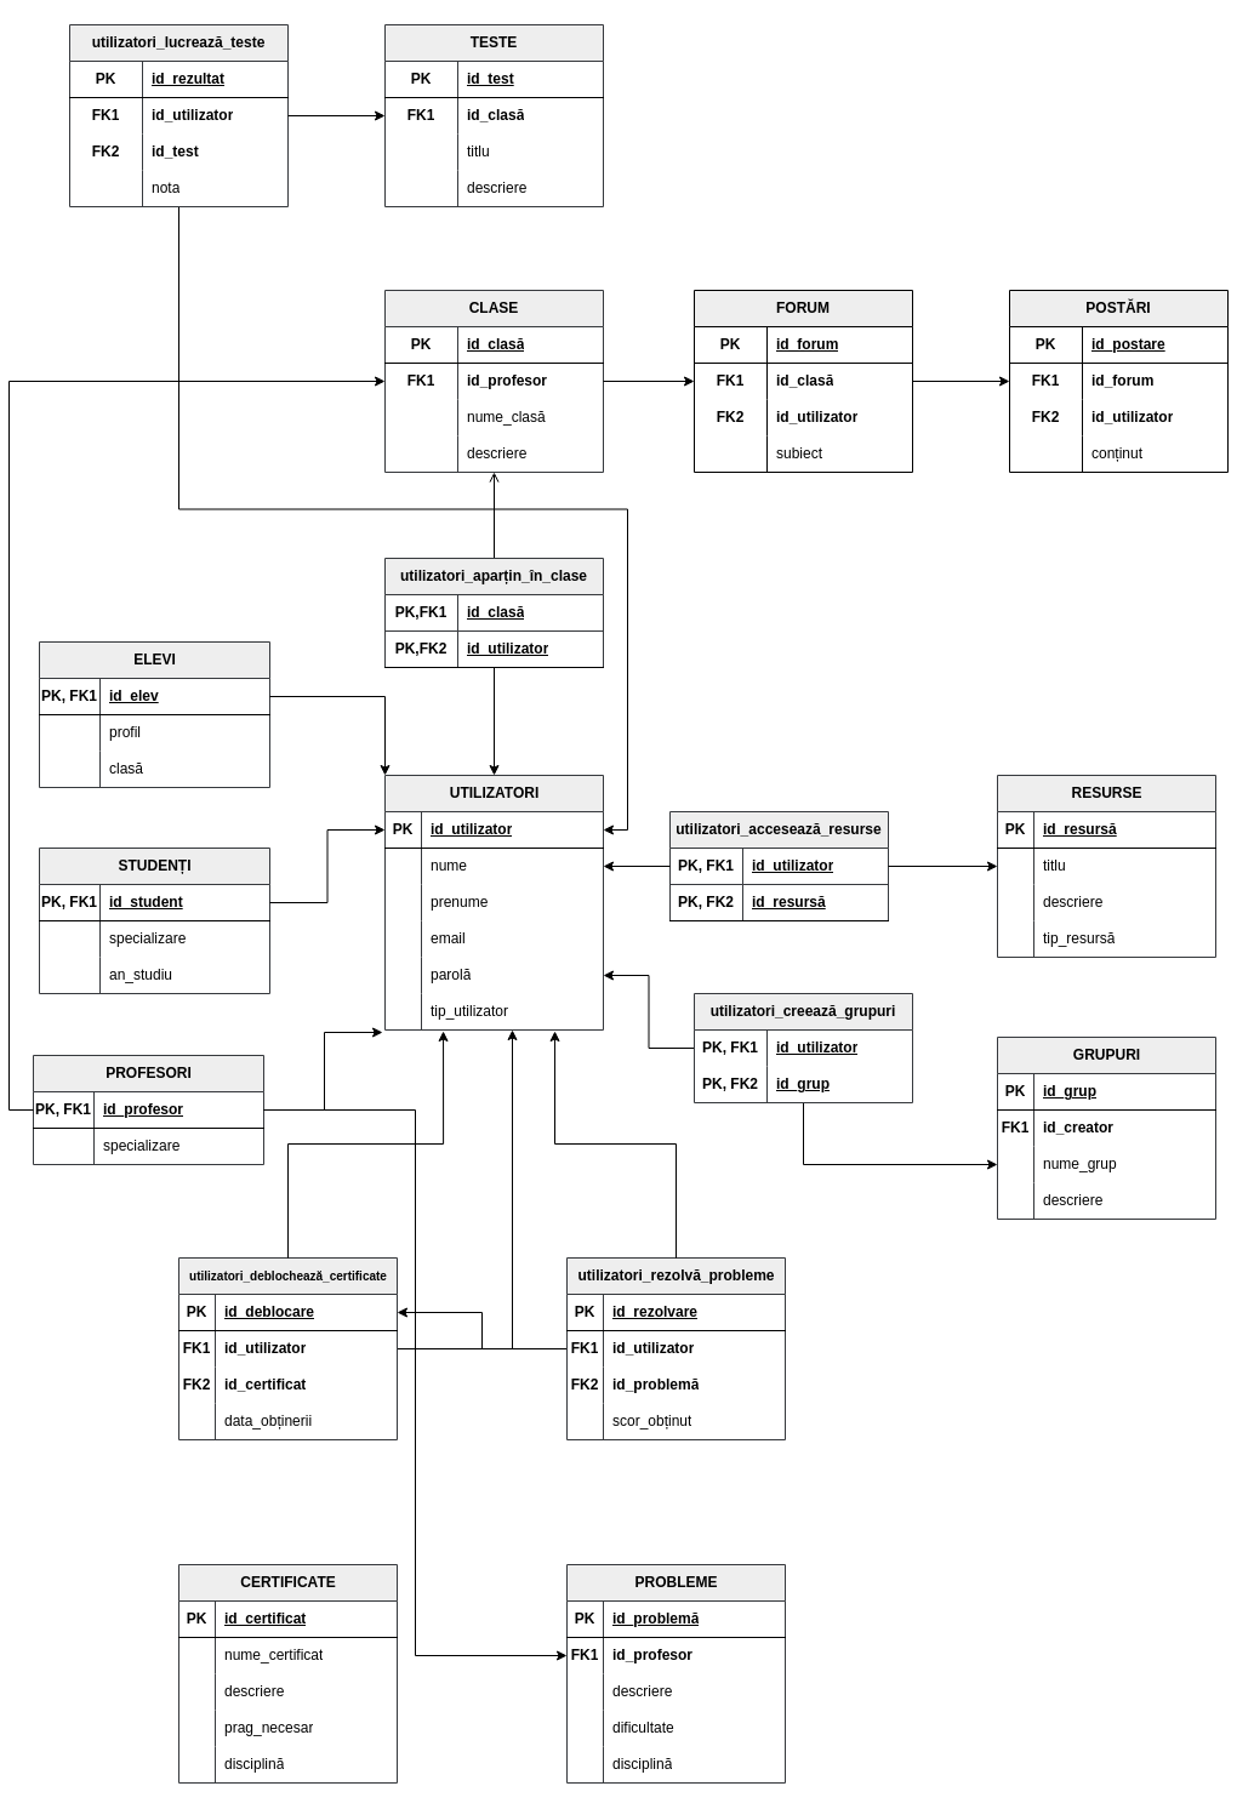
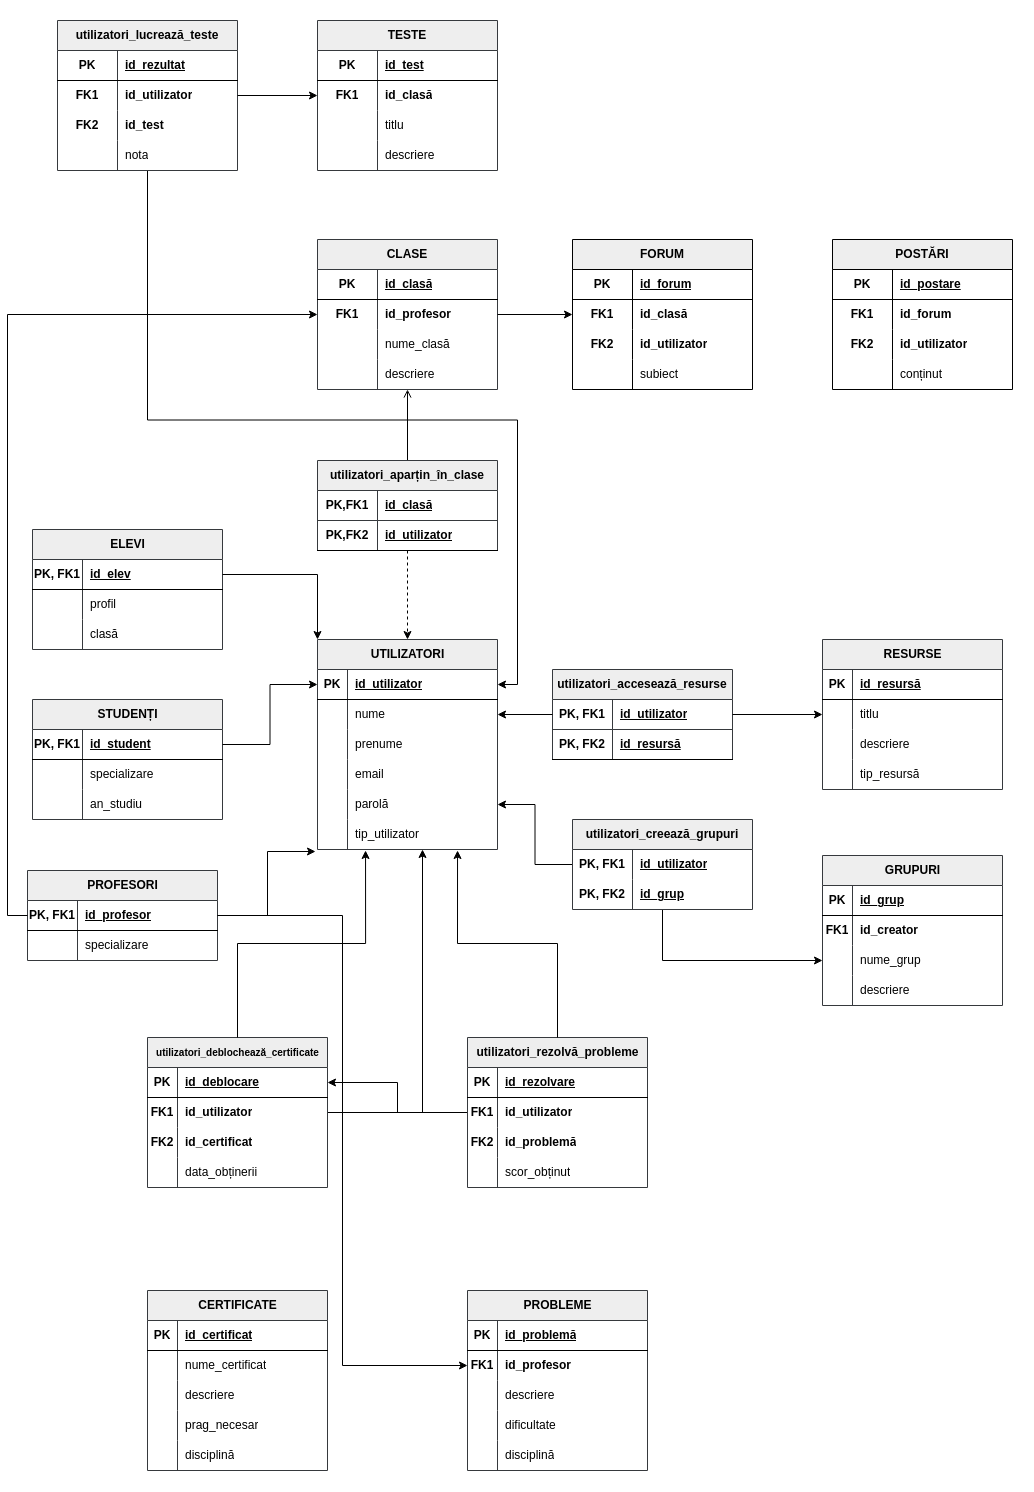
- <mxCell id="96" style="edgeStyle=orthogonalEdgeStyle;rounded=0;orthogonalLoop=1;jettySize=auto;html=1;" parent="1" source="97" target="111" edge="1"><mxGeometry relative="1" as="geometry" /></mxCell>
- <mxCell id="73" style="edgeStyle=orthogonalEdgeStyle;rounded=0;orthogonalLoop=1;jettySize=auto;html=1;entryX=0.5;entryY=0;entryDx=0;entryDy=0;" parent="1" source="75" target="2" edge="1"><mxGeometry relative="1" as="geometry" /></mxCell>
+ <mxCell id="73" style="edgeStyle=orthogonalEdgeStyle;rounded=0;orthogonalLoop=1;jettySize=auto;html=1;entryX=0.5;entryY=0;entryDx=0;entryDy=0;dashed=1;" parent="1" source="75" target="2" edge="1"><mxGeometry relative="1" as="geometry" /></mxCell>
